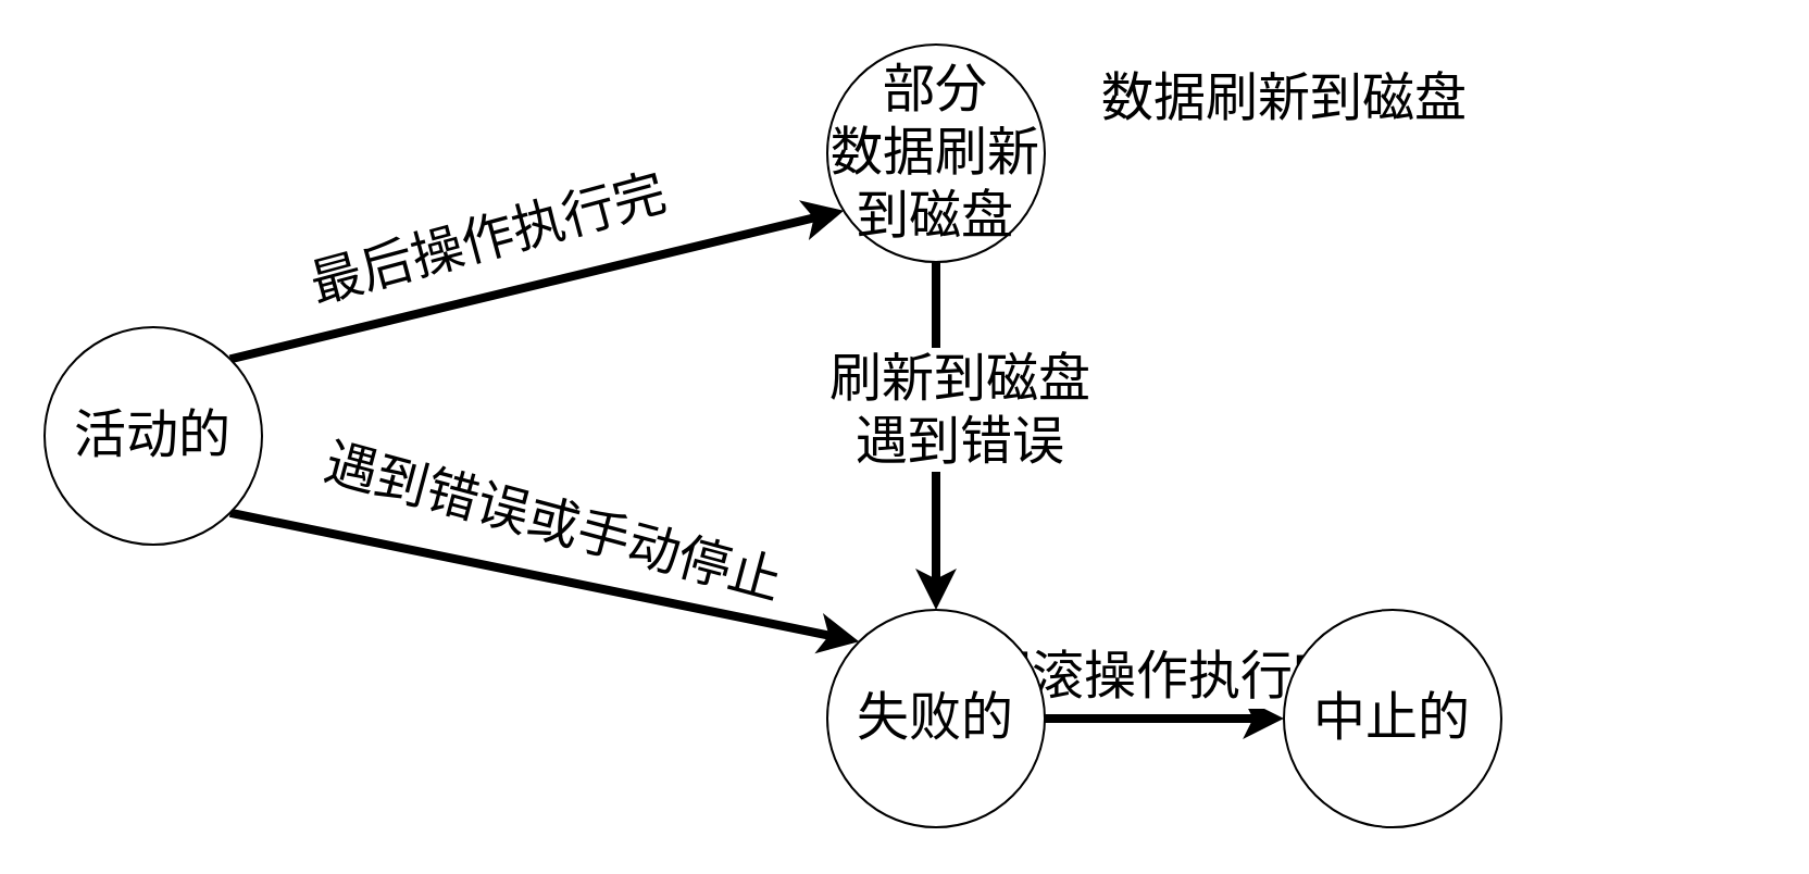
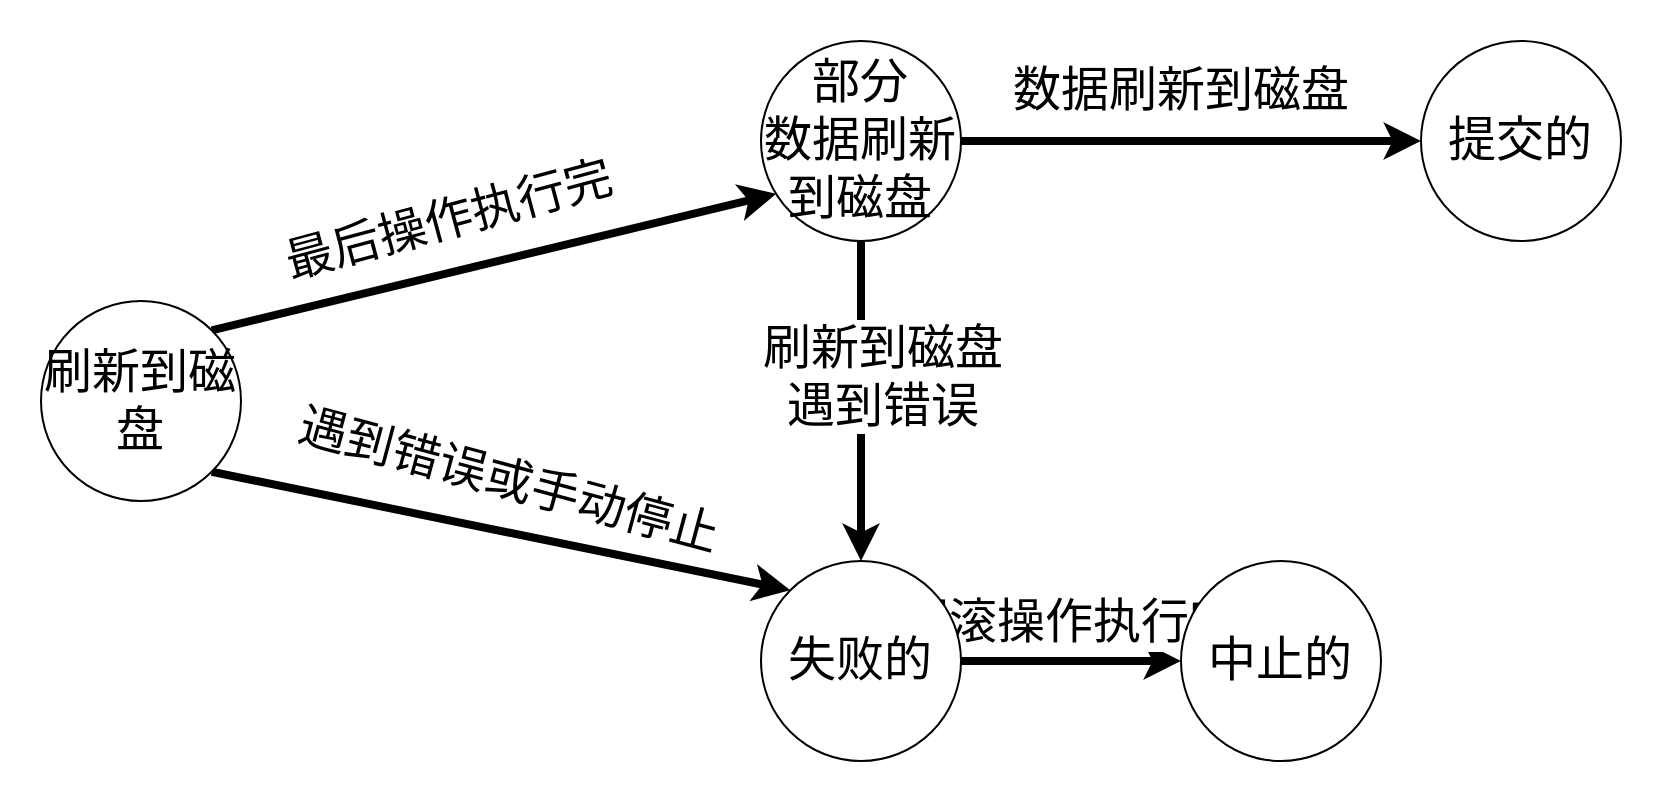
+ <mxCell id="2" style="edgeStyle=none;html=1;entryX=0;entryY=0.5;entryDx=0;entryDy=0;fontSize=24;strokeWidth=4;" edge="1" parent="1" source="5" target="14"><mxGeometry relative="1" as="geometry" /></mxCell>
+ <mxCell id="14" value="&lt;font style=&quot;font-size: 24px&quot;&gt;提交的&lt;br&gt;&lt;/font&gt;" style="ellipse;whiteSpace=wrap;html=1;aspect=fixed;" vertex="1" parent="1"><mxGeometry x="710" y="20" width="100" height="100" as="geometry" /></mxCell>
- <mxCell id="10" value="&lt;font style=&quot;font-size: 24px&quot;&gt;活动的&lt;br&gt;&lt;/font&gt;" style="ellipse;whiteSpace=wrap;html=1;aspect=fixed;" vertex="1" parent="1"><mxGeometry x="20" y="150" width="100" height="100" as="geometry" /></mxCell>
+ <mxCell id="10" value="&lt;font style=&quot;font-size: 24px&quot;&gt;刷新到磁盘&lt;br&gt;&lt;/font&gt;" style="ellipse;whiteSpace=wrap;html=1;aspect=fixed;" vertex="1" parent="1"><mxGeometry x="20" y="150" width="100" height="100" as="geometry" /></mxCell>
